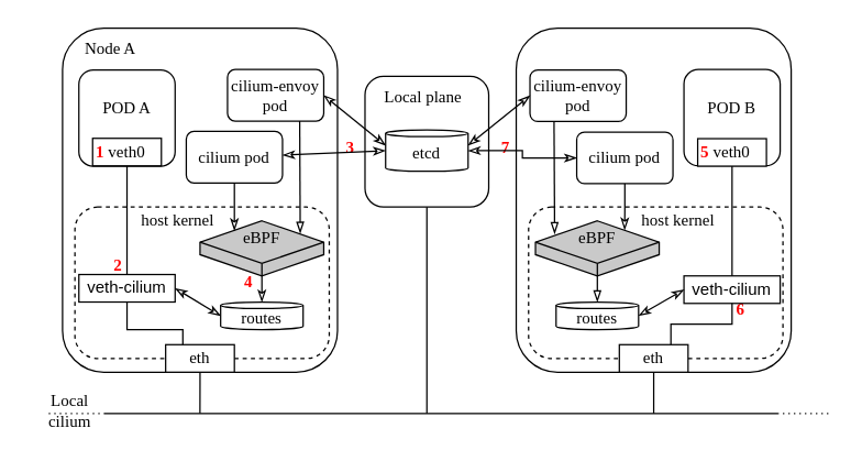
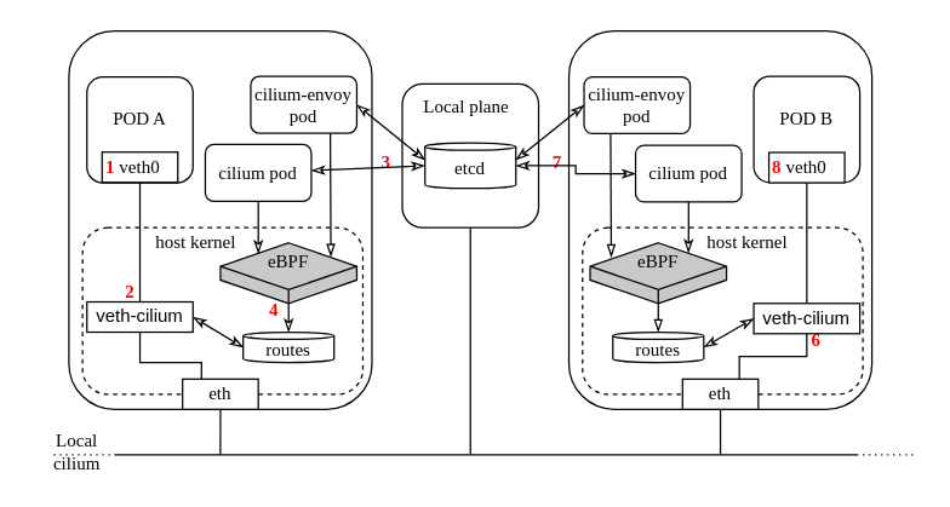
- <mxCell id="7" value="&lt;font face=&quot;newcomputermodern&quot;&gt;Node A&lt;/font&gt;" style="text;html=1;align=center;verticalAlign=middle;whiteSpace=wrap;rounded=0;" parent="1" vertex="1"><mxGeometry x="50" y="20" width="60" height="30" as="geometry" /></mxCell>
- <mxCell id="56" value="&lt;font face=&quot;newcomputermodern&quot;&gt;&lt;b&gt;5&lt;/b&gt;&lt;/font&gt;" style="text;html=1;align=center;verticalAlign=middle;resizable=0;points=[];autosize=1;strokeColor=none;fillColor=none;fontColor=#FF0000;" vertex="1" parent="1"><mxGeometry x="497.12" y="95" width="30" height="30" as="geometry" /></mxCell>
+ <mxCell id="56" value="&lt;font face=&quot;newcomputermodern&quot;&gt;&lt;b&gt;8&lt;/b&gt;&lt;/font&gt;" style="text;html=1;align=center;verticalAlign=middle;resizable=0;points=[];autosize=1;strokeColor=none;fillColor=none;fontColor=#FF0000;" vertex="1" parent="1"><mxGeometry x="497.12" y="95" width="30" height="30" as="geometry" /></mxCell>
